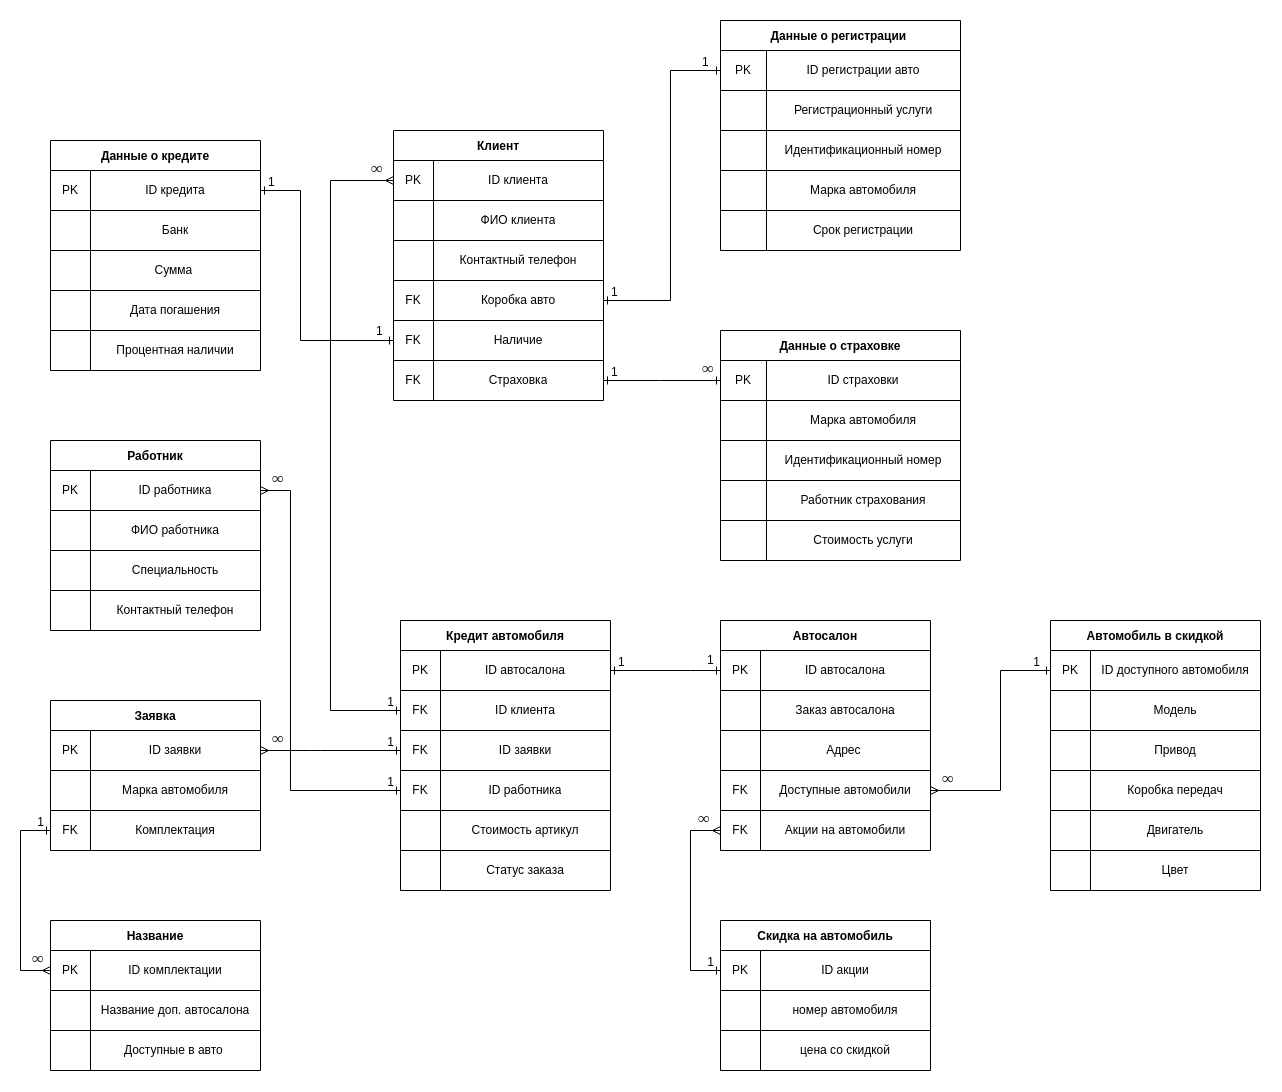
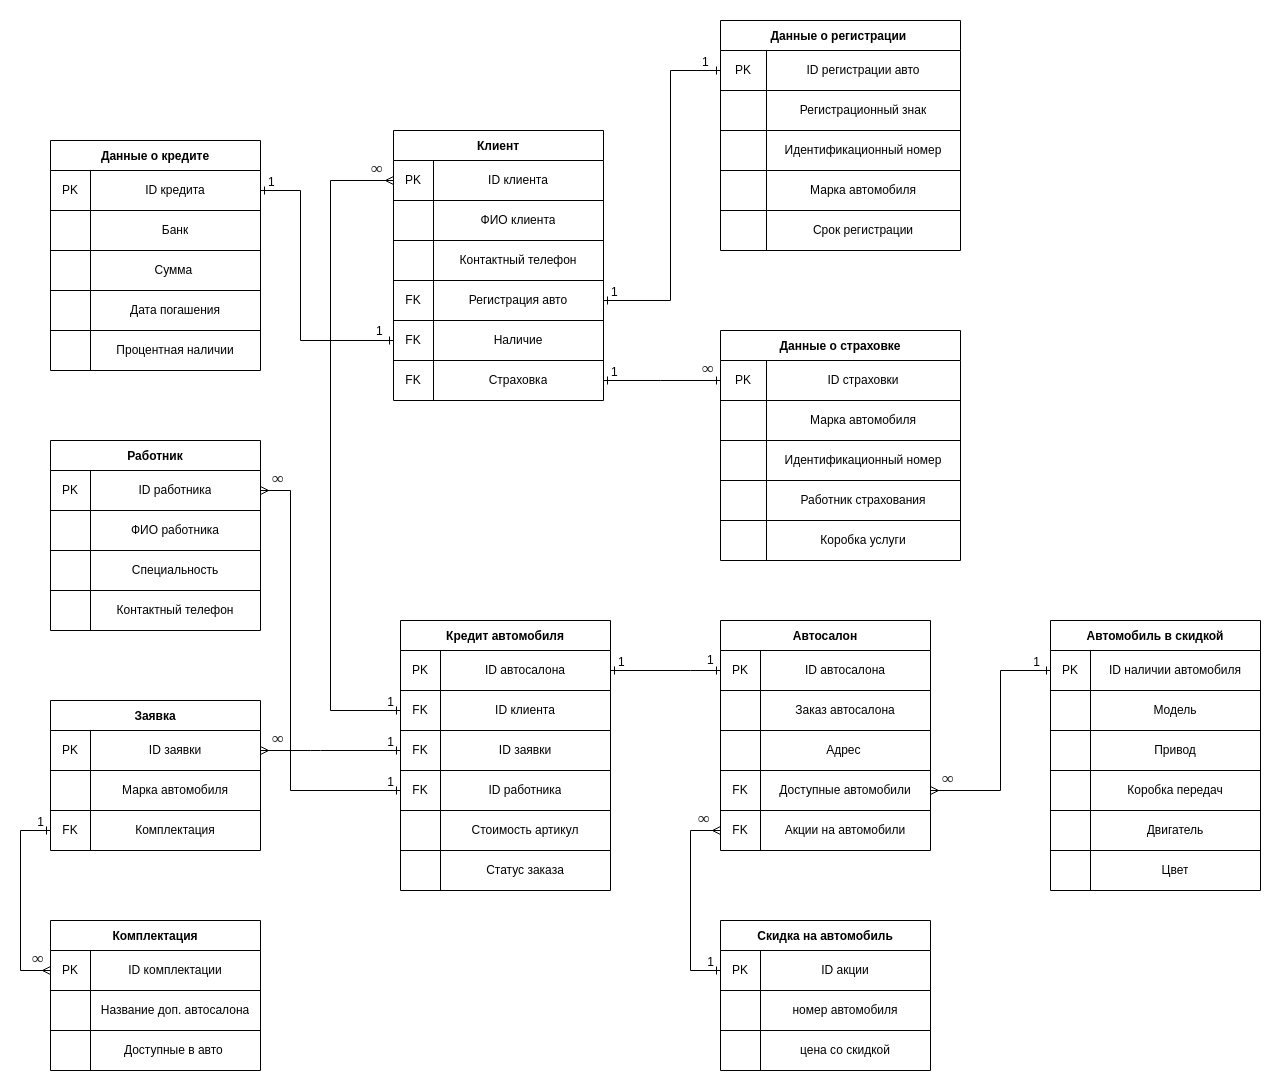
- <mxCell id="88" value="Регистрационный услуги" style="shape=partialRectangle;html=1;whiteSpace=wrap;connectable=0;fillColor=none;top=0;left=0;bottom=0;right=0;overflow=hidden;" parent="86" vertex="1"><mxGeometry x="46" width="194" height="40" as="geometry"><mxRectangle width="194" height="40" as="alternateBounds" /></mxGeometry></mxCell>
+ <mxCell id="88" value="Регистрационный знак" style="shape=partialRectangle;html=1;whiteSpace=wrap;connectable=0;fillColor=none;top=0;left=0;bottom=0;right=0;overflow=hidden;" parent="86" vertex="1"><mxGeometry x="46" width="194" height="40" as="geometry"><mxRectangle width="194" height="40" as="alternateBounds" /></mxGeometry></mxCell>
- <mxCell id="56" value="Коробка авто" style="shape=partialRectangle;html=1;whiteSpace=wrap;connectable=0;fillColor=none;top=0;left=0;bottom=0;right=0;overflow=hidden;" parent="54" vertex="1"><mxGeometry x="40" width="170" height="40" as="geometry"><mxRectangle width="170" height="40" as="alternateBounds" /></mxGeometry></mxCell>
+ <mxCell id="56" value="Регистрация авто" style="shape=partialRectangle;html=1;whiteSpace=wrap;connectable=0;fillColor=none;top=0;left=0;bottom=0;right=0;overflow=hidden;" parent="54" vertex="1"><mxGeometry x="40" width="170" height="40" as="geometry"><mxRectangle width="170" height="40" as="alternateBounds" /></mxGeometry></mxCell>
- <mxCell id="189" value="Стоимость услуги" style="shape=partialRectangle;html=1;whiteSpace=wrap;connectable=0;fillColor=none;top=0;left=0;bottom=0;right=0;overflow=hidden;" parent="187" vertex="1"><mxGeometry x="46" width="194" height="40" as="geometry"><mxRectangle width="194" height="40" as="alternateBounds" /></mxGeometry></mxCell>
+ <mxCell id="189" value="Коробка услуги" style="shape=partialRectangle;html=1;whiteSpace=wrap;connectable=0;fillColor=none;top=0;left=0;bottom=0;right=0;overflow=hidden;" parent="187" vertex="1"><mxGeometry x="46" width="194" height="40" as="geometry"><mxRectangle width="194" height="40" as="alternateBounds" /></mxGeometry></mxCell>
- <mxCell id="124" value="ID доступного автомобиля" style="shape=partialRectangle;html=1;whiteSpace=wrap;connectable=0;fillColor=none;top=0;left=0;bottom=0;right=0;overflow=hidden;" parent="122" vertex="1"><mxGeometry x="40" width="170" height="40" as="geometry"><mxRectangle width="170" height="40" as="alternateBounds" /></mxGeometry></mxCell>
+ <mxCell id="124" value="ID наличии автомобиля" style="shape=partialRectangle;html=1;whiteSpace=wrap;connectable=0;fillColor=none;top=0;left=0;bottom=0;right=0;overflow=hidden;" parent="122" vertex="1"><mxGeometry x="40" width="170" height="40" as="geometry"><mxRectangle width="170" height="40" as="alternateBounds" /></mxGeometry></mxCell>
- <mxCell id="63" value="Название" style="shape=table;startSize=30;container=1;collapsible=0;childLayout=tableLayout;fontStyle=1;align=center;" parent="1" vertex="1"><mxGeometry x="50" y="920" width="210" height="150" as="geometry" /></mxCell>
+ <mxCell id="63" value="Комплектация" style="shape=table;startSize=30;container=1;collapsible=0;childLayout=tableLayout;fontStyle=1;align=center;" parent="1" vertex="1"><mxGeometry x="50" y="920" width="210" height="150" as="geometry" /></mxCell>
